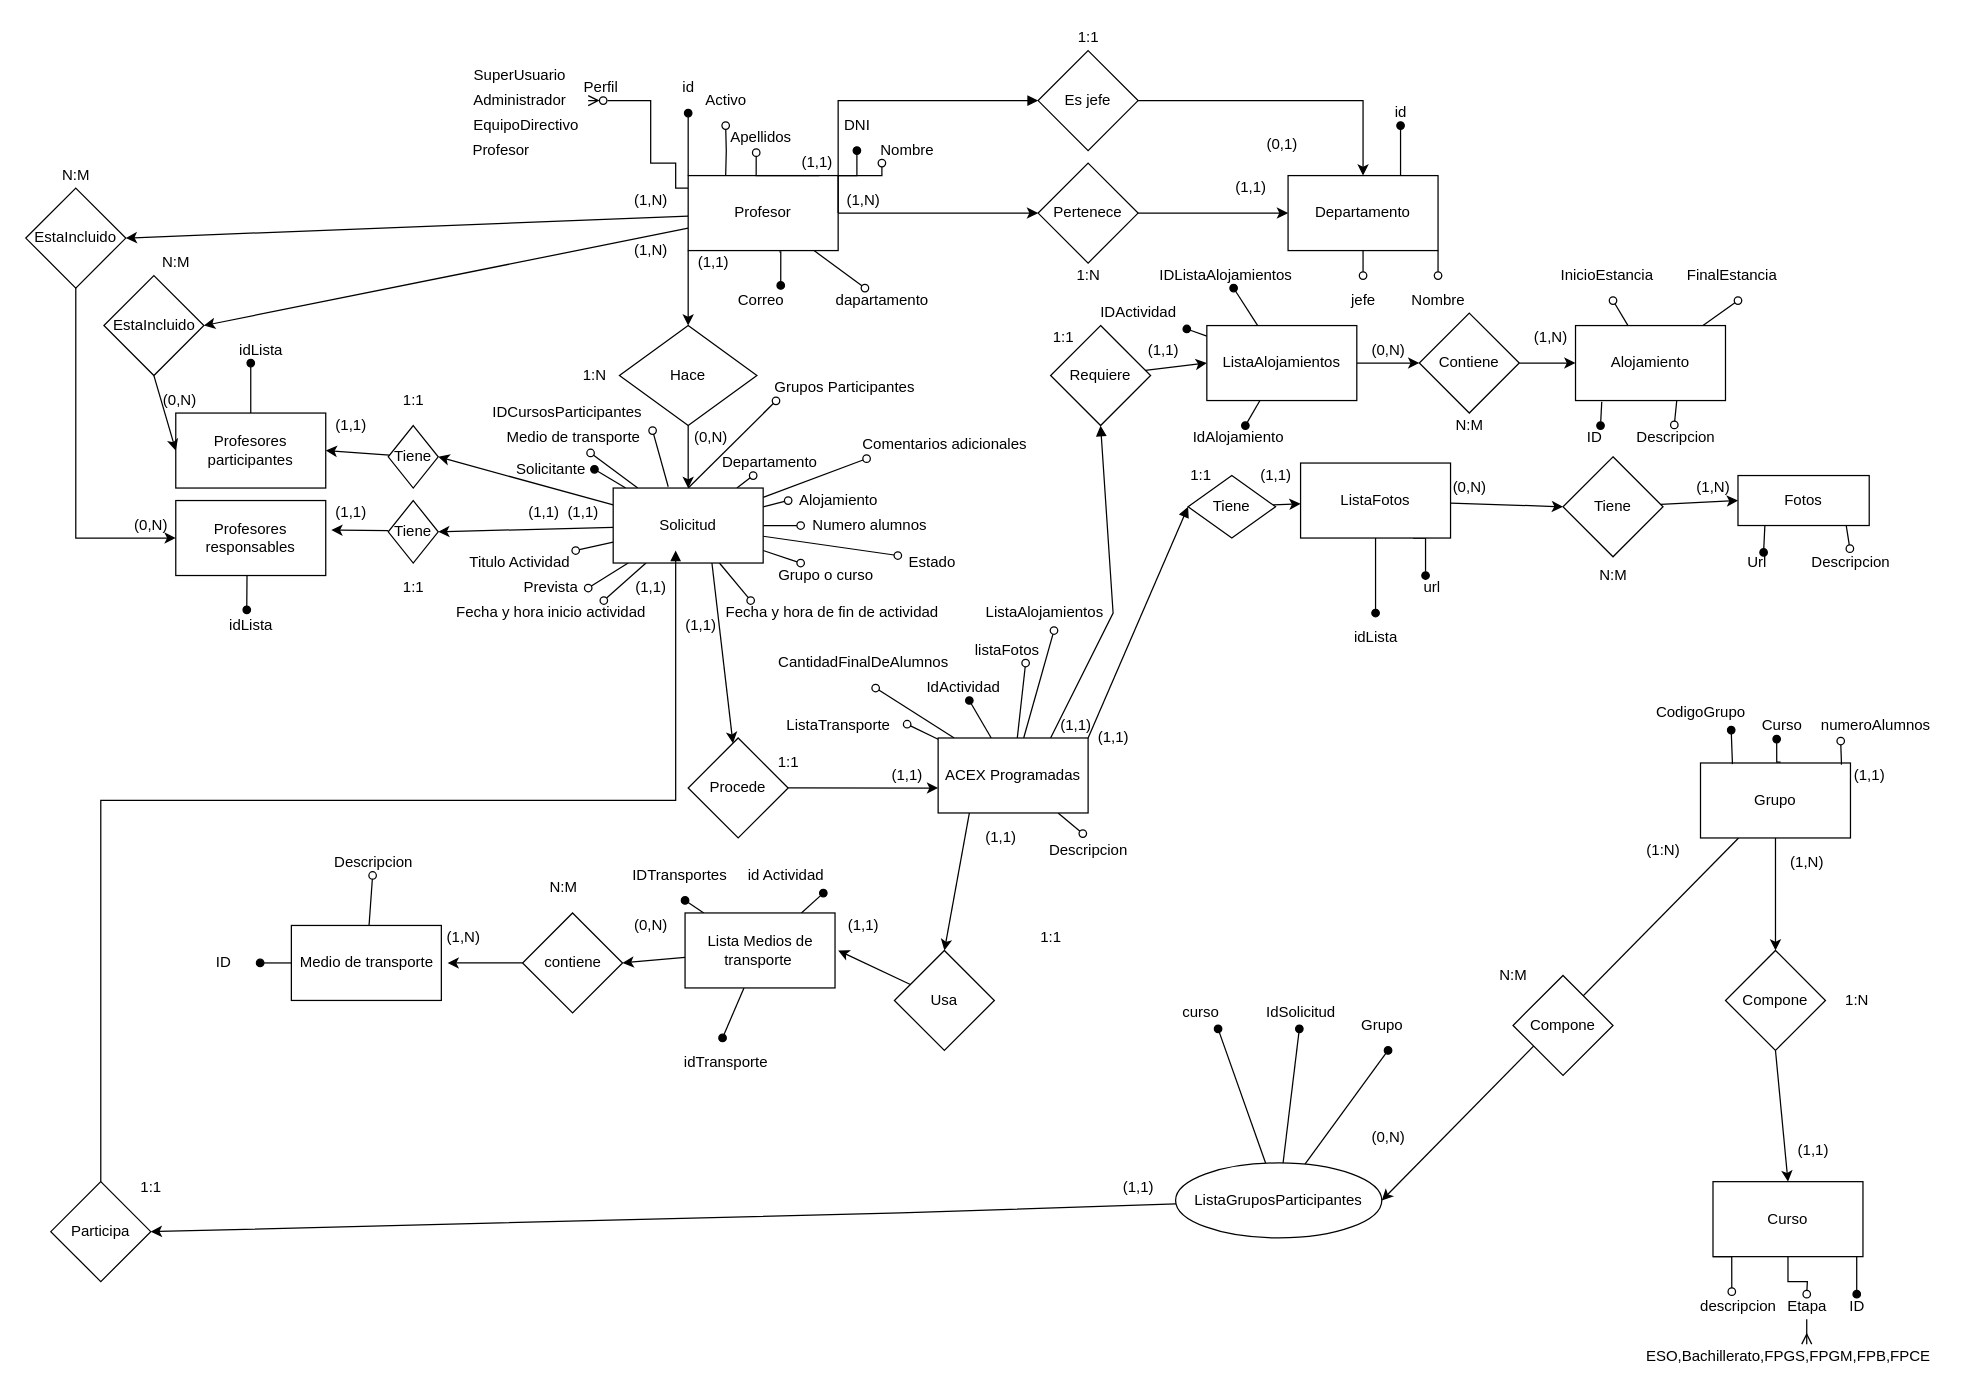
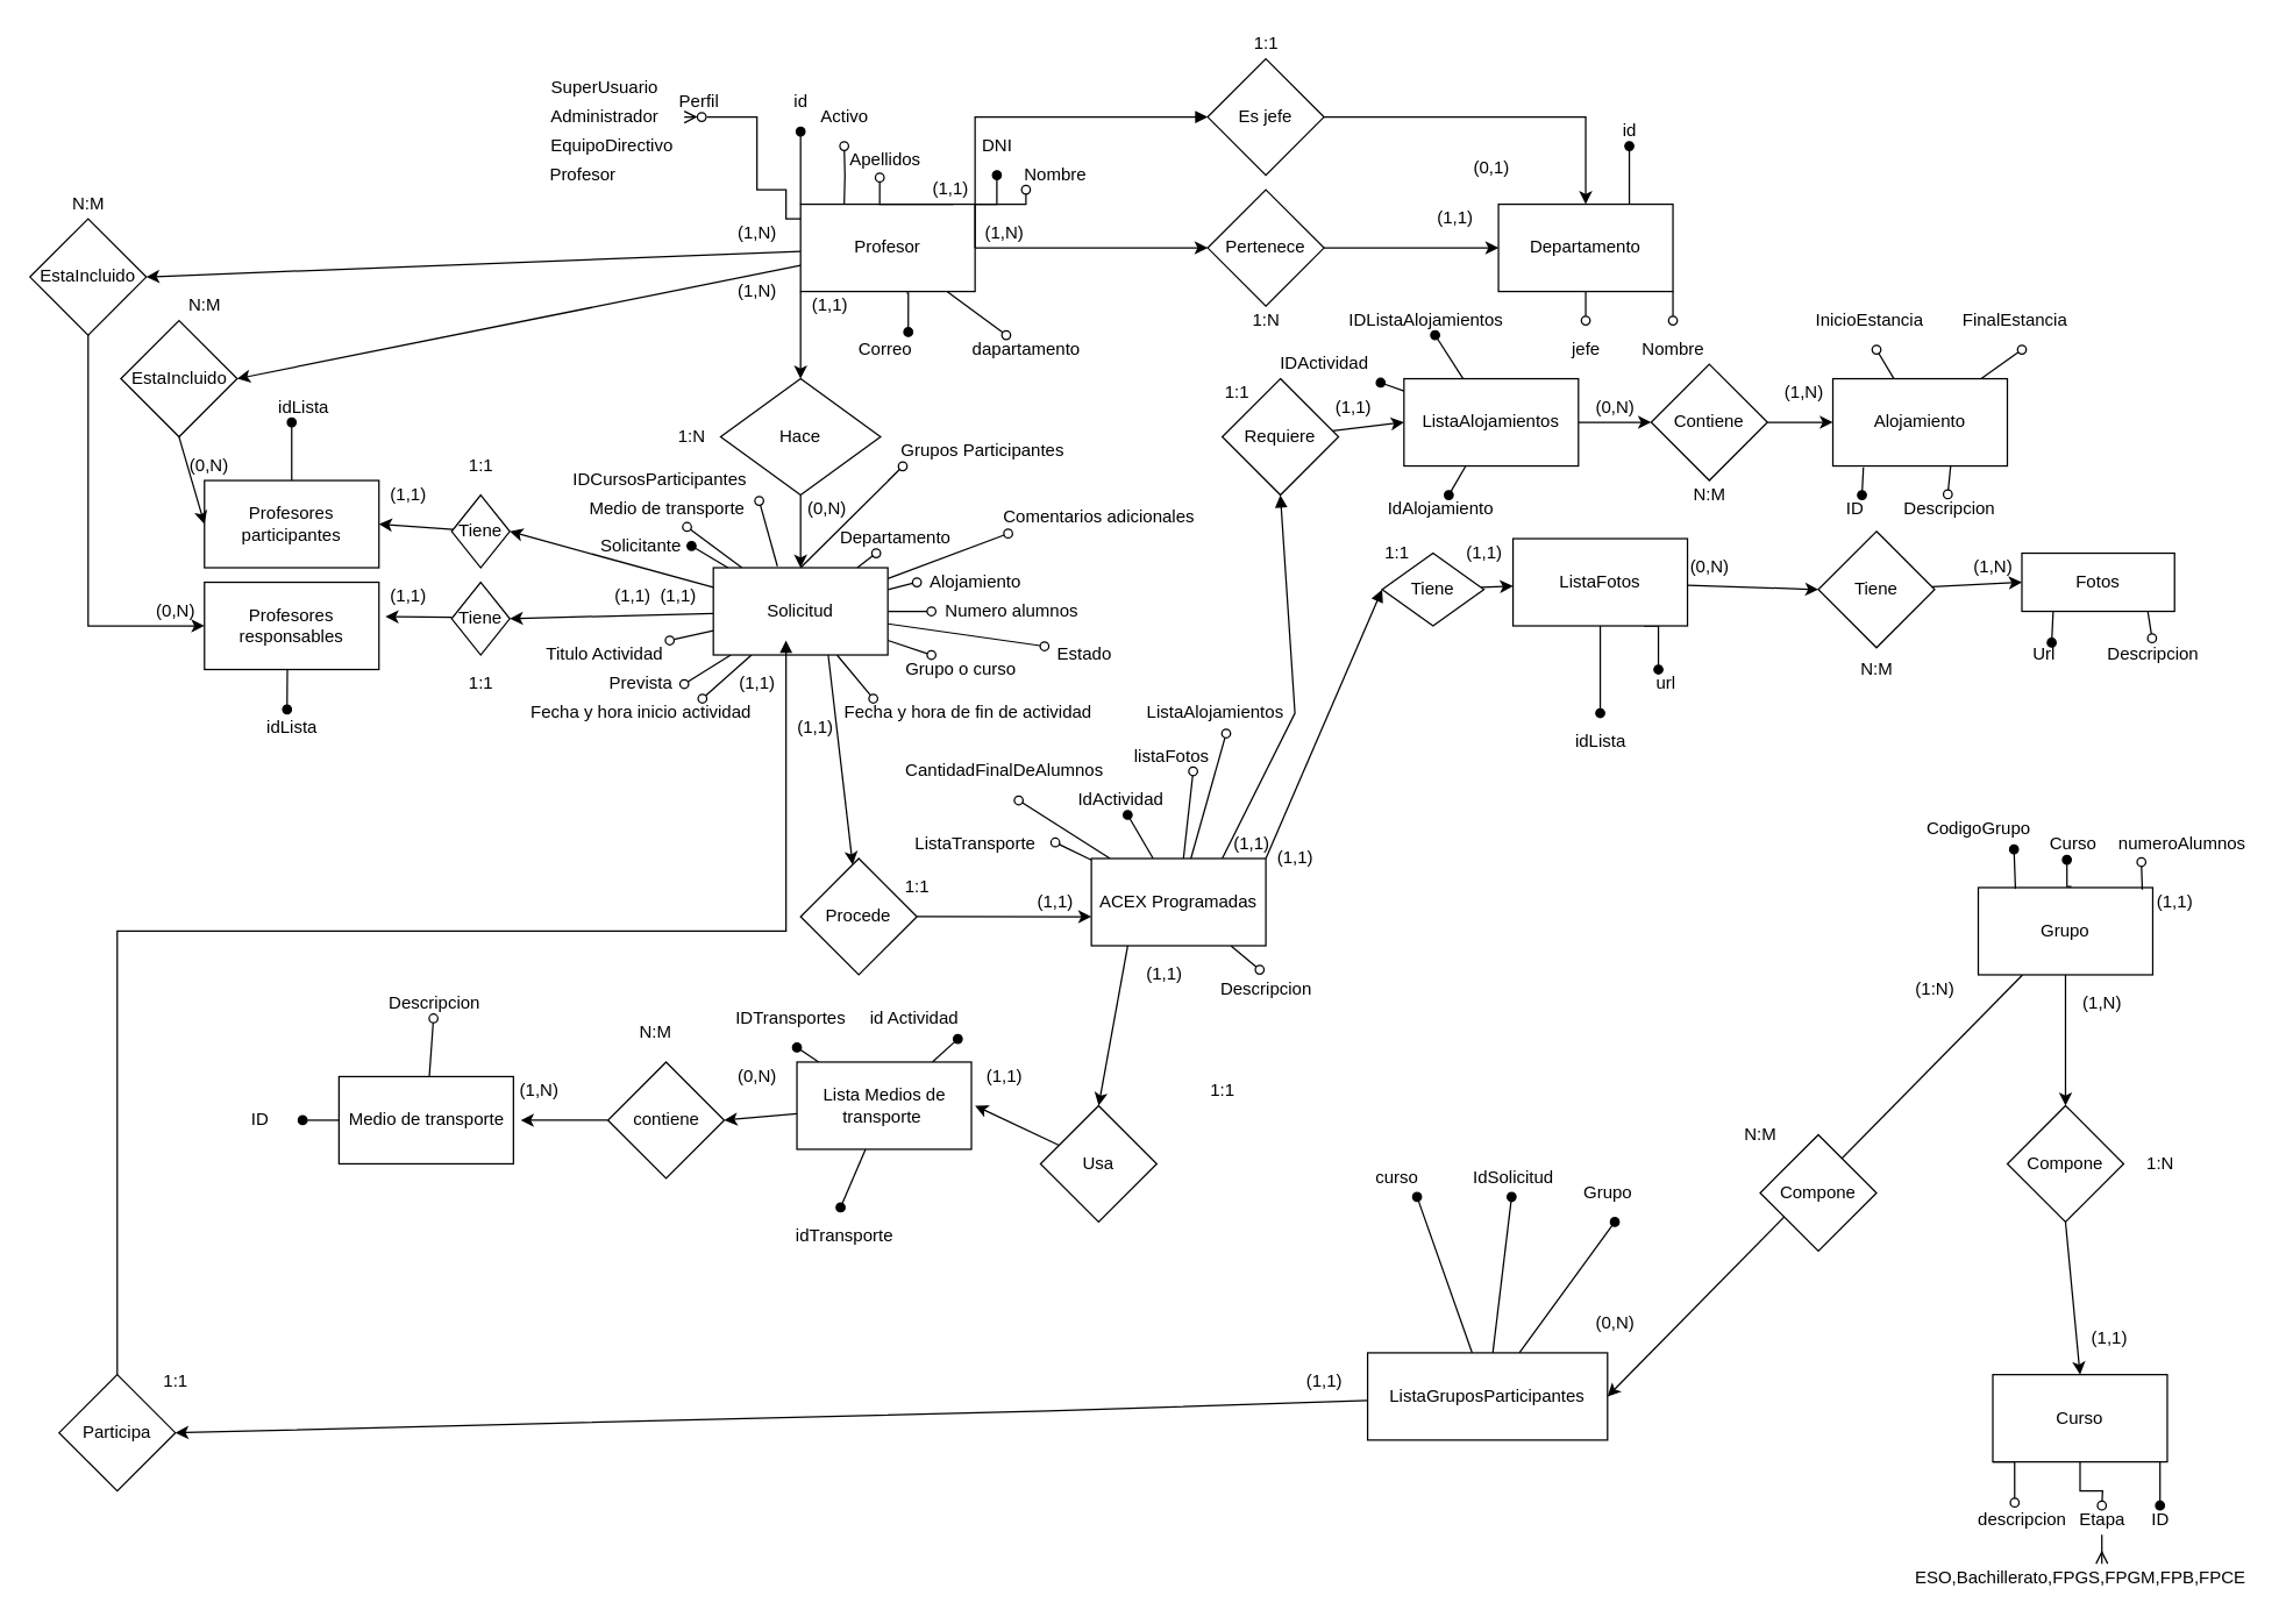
- <mxCell id="154" value="ListaGruposParticipantes" style="ellipse;whiteSpace=wrap;html=1;" parent="1" vertex="1"><mxGeometry x="940" y="930" width="165" height="60" as="geometry" /></mxCell>
+ <mxCell id="154" value="ListaGruposParticipantes" style="whiteSpace=wrap;html=1;" parent="1" vertex="1"><mxGeometry x="940" y="930" width="165" height="60" as="geometry" /></mxCell>
